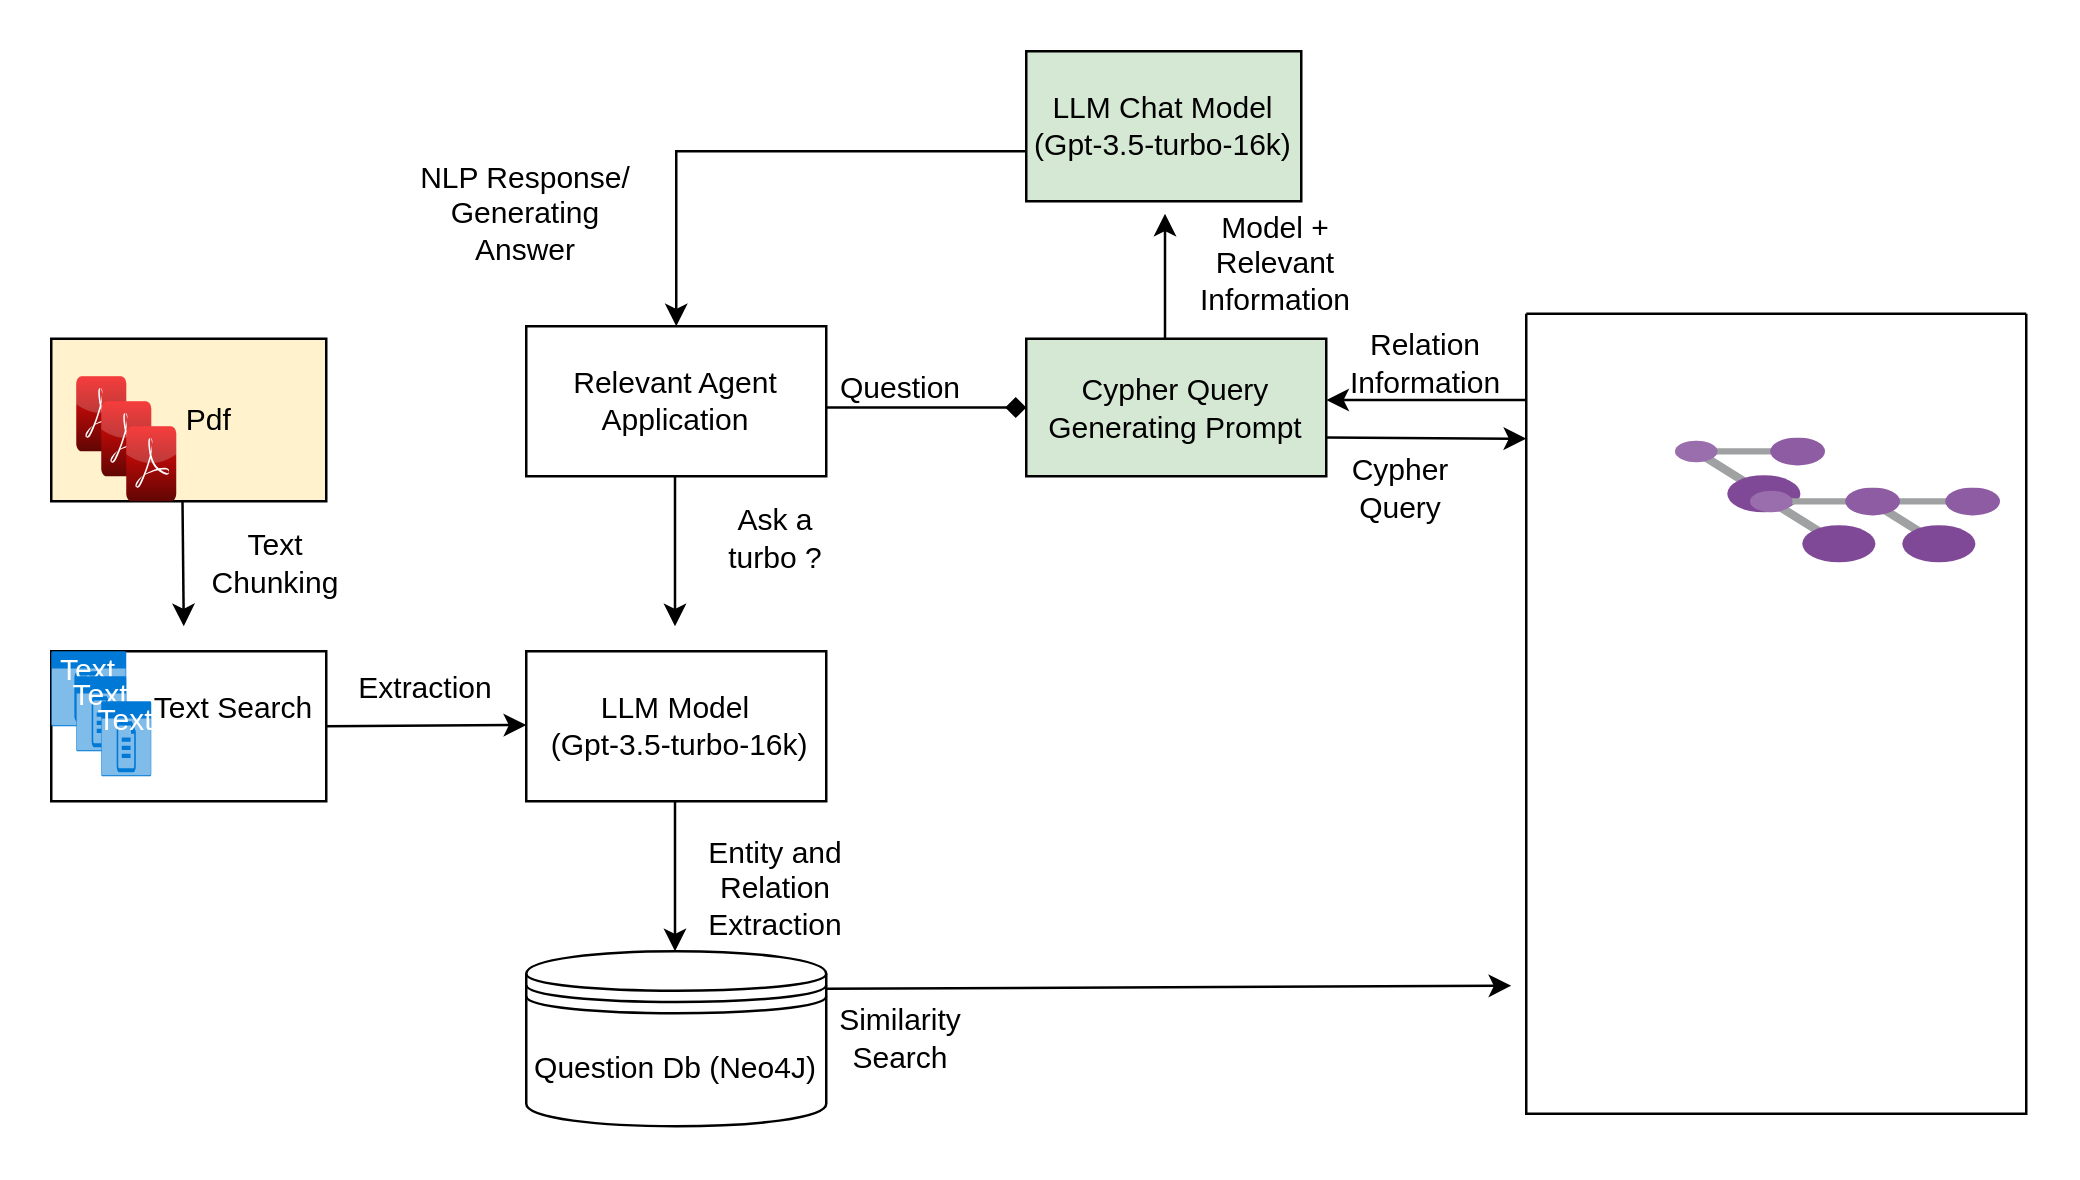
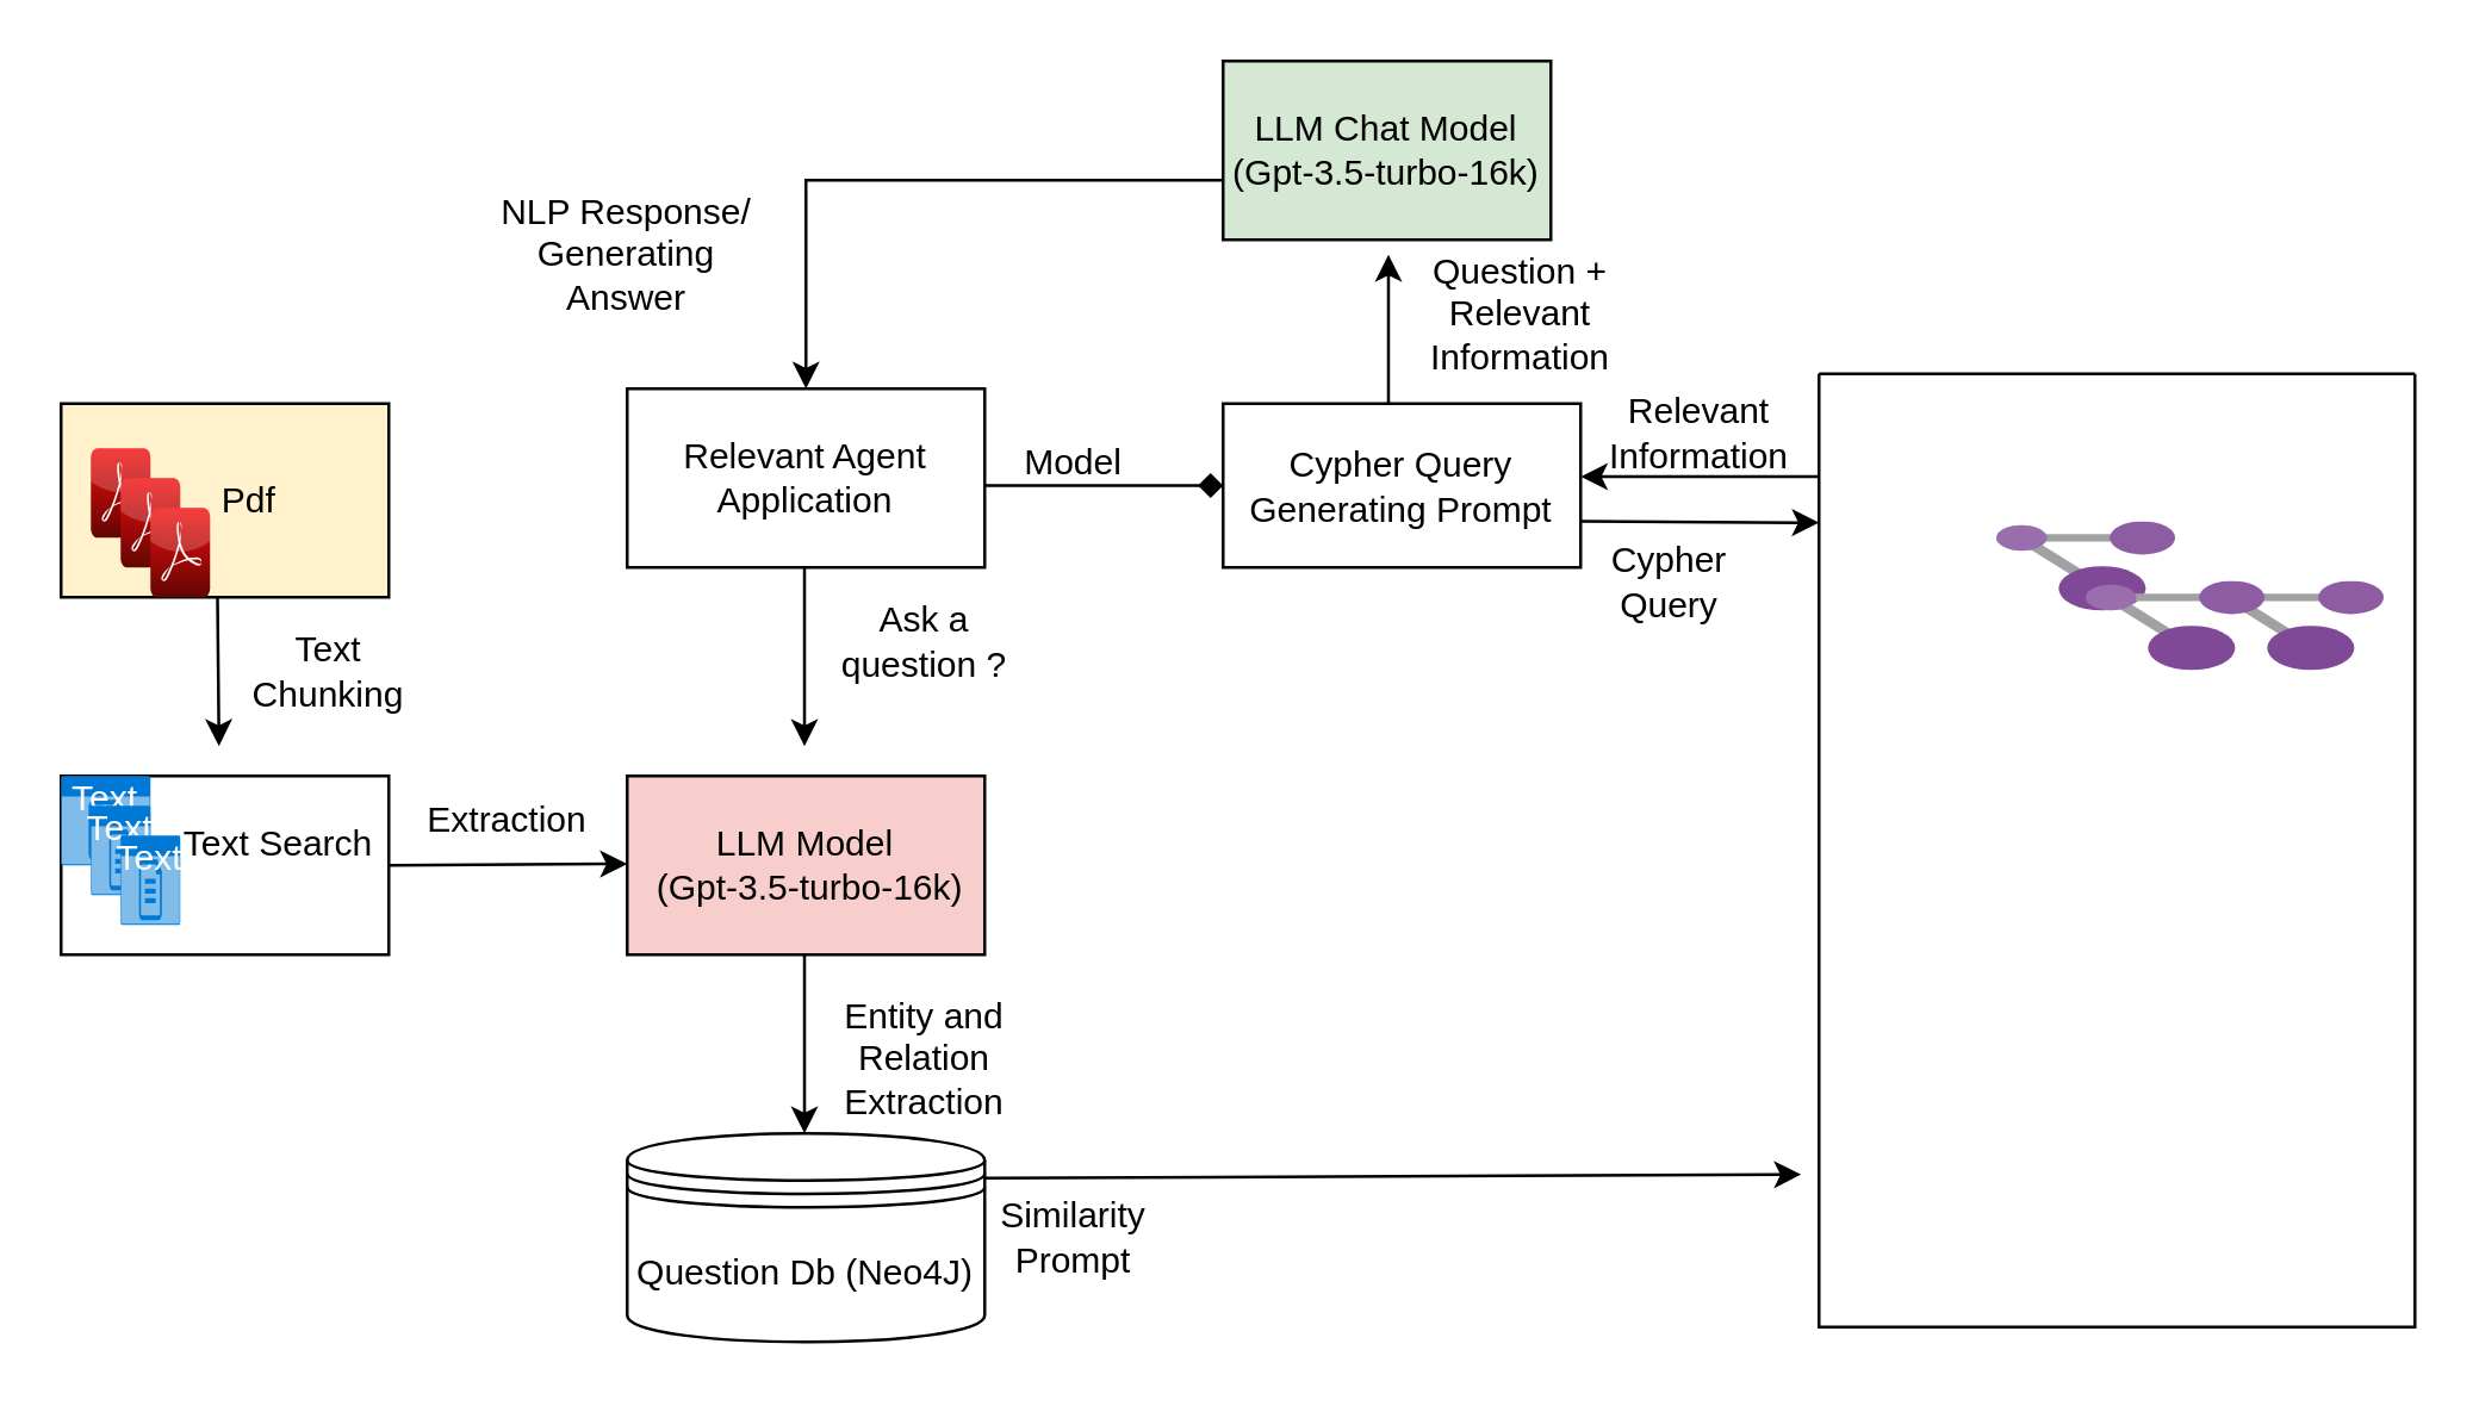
- <mxCell id="38" value="Model + Relevant Information" style="text;html=1;align=center;verticalAlign=middle;whiteSpace=wrap;rounded=0;" parent="1" vertex="1"><mxGeometry x="470" y="90" width="80" height="30" as="geometry" /></mxCell>
+ <mxCell id="38" value="Question + Relevant Information" style="text;html=1;align=center;verticalAlign=middle;whiteSpace=wrap;rounded=0;" parent="1" vertex="1"><mxGeometry x="470" y="90" width="80" height="30" as="geometry" /></mxCell>
- <mxCell id="16" value="Relation Information" style="text;html=1;align=center;verticalAlign=middle;whiteSpace=wrap;rounded=0;" parent="1" vertex="1"><mxGeometry x="540" y="130" width="60" height="30" as="geometry" /></mxCell>
+ <mxCell id="16" value="Relevant Information" style="text;html=1;align=center;verticalAlign=middle;whiteSpace=wrap;rounded=0;" parent="1" vertex="1"><mxGeometry x="540" y="130" width="60" height="30" as="geometry" /></mxCell>
- <mxCell id="39" value="Question" style="text;html=1;align=center;verticalAlign=middle;whiteSpace=wrap;rounded=0;" parent="1" vertex="1"><mxGeometry x="330" y="140" width="60" height="30" as="geometry" /></mxCell>
+ <mxCell id="39" value="Model" style="text;html=1;align=center;verticalAlign=middle;whiteSpace=wrap;rounded=0;" parent="1" vertex="1"><mxGeometry x="330" y="140" width="60" height="30" as="geometry" /></mxCell>
- <mxCell id="32" value="Cypher Query Generating Prompt" style="rounded=0;whiteSpace=wrap;html=1;fillColor=#d5e8d4;" parent="1" vertex="1"><mxGeometry x="410" y="135" width="120" height="55" as="geometry" /></mxCell>
+ <mxCell id="32" value="Cypher Query Generating Prompt" style="rounded=0;whiteSpace=wrap;html=1;" parent="1" vertex="1"><mxGeometry x="410" y="135" width="120" height="55" as="geometry" /></mxCell>
- <mxCell id="5" value="Ask a turbo ?" style="text;html=1;align=center;verticalAlign=middle;whiteSpace=wrap;rounded=0;" parent="1" vertex="1"><mxGeometry x="280" y="200" width="60" height="30" as="geometry" /></mxCell>
+ <mxCell id="5" value="Ask a question ?" style="text;html=1;align=center;verticalAlign=middle;whiteSpace=wrap;rounded=0;" parent="1" vertex="1"><mxGeometry x="280" y="200" width="60" height="30" as="geometry" /></mxCell>
- <mxCell id="2" value="LLM Model&lt;div&gt;&amp;nbsp;(Gpt-3.5-turbo-16k)&lt;/div&gt;" style="rounded=0;whiteSpace=wrap;html=1;" parent="1" vertex="1"><mxGeometry x="210" y="260" width="120" height="60" as="geometry" /></mxCell>
+ <mxCell id="2" value="LLM Model&lt;div&gt;&amp;nbsp;(Gpt-3.5-turbo-16k)&lt;/div&gt;" style="rounded=0;whiteSpace=wrap;html=1;fillColor=#f8cecc;" parent="1" vertex="1"><mxGeometry x="210" y="260" width="120" height="60" as="geometry" /></mxCell>
- <mxCell id="14" value="Similarity Search" style="text;html=1;align=center;verticalAlign=middle;whiteSpace=wrap;rounded=0;" parent="1" vertex="1"><mxGeometry x="330" y="400" width="60" height="30" as="geometry" /></mxCell>
+ <mxCell id="14" value="Similarity Prompt" style="text;html=1;align=center;verticalAlign=middle;whiteSpace=wrap;rounded=0;" parent="1" vertex="1"><mxGeometry x="330" y="400" width="60" height="30" as="geometry" /></mxCell>
